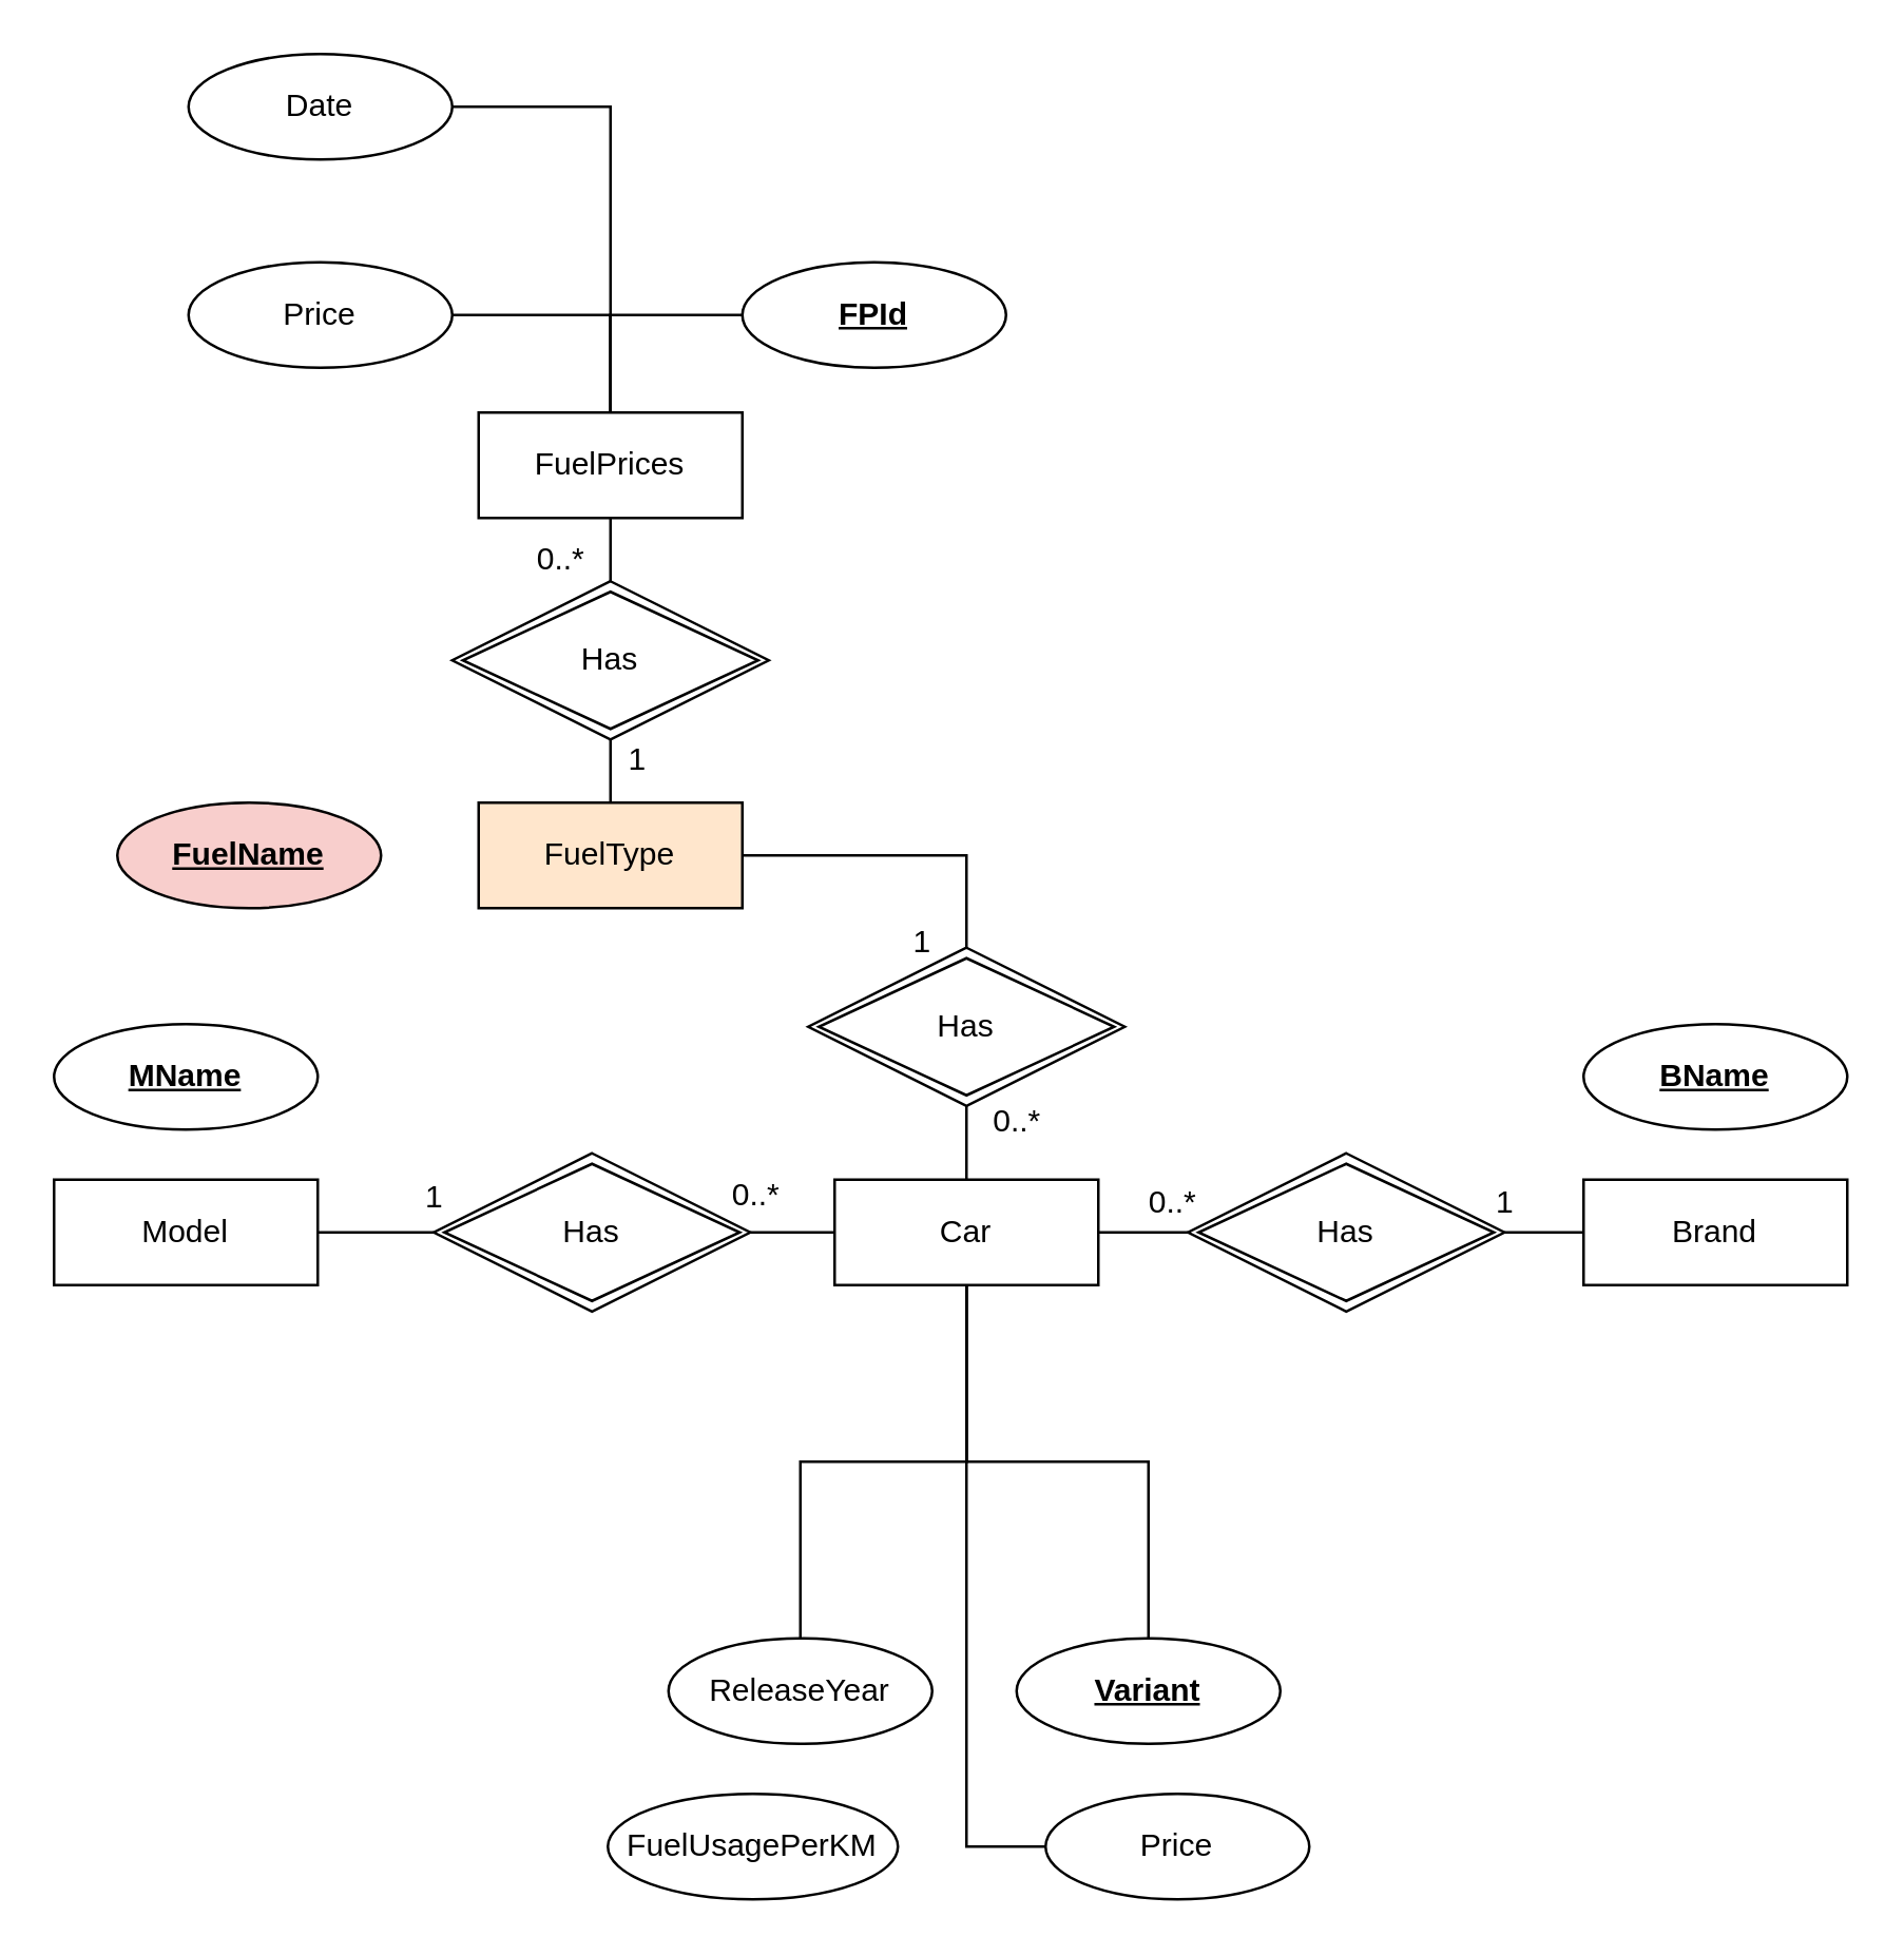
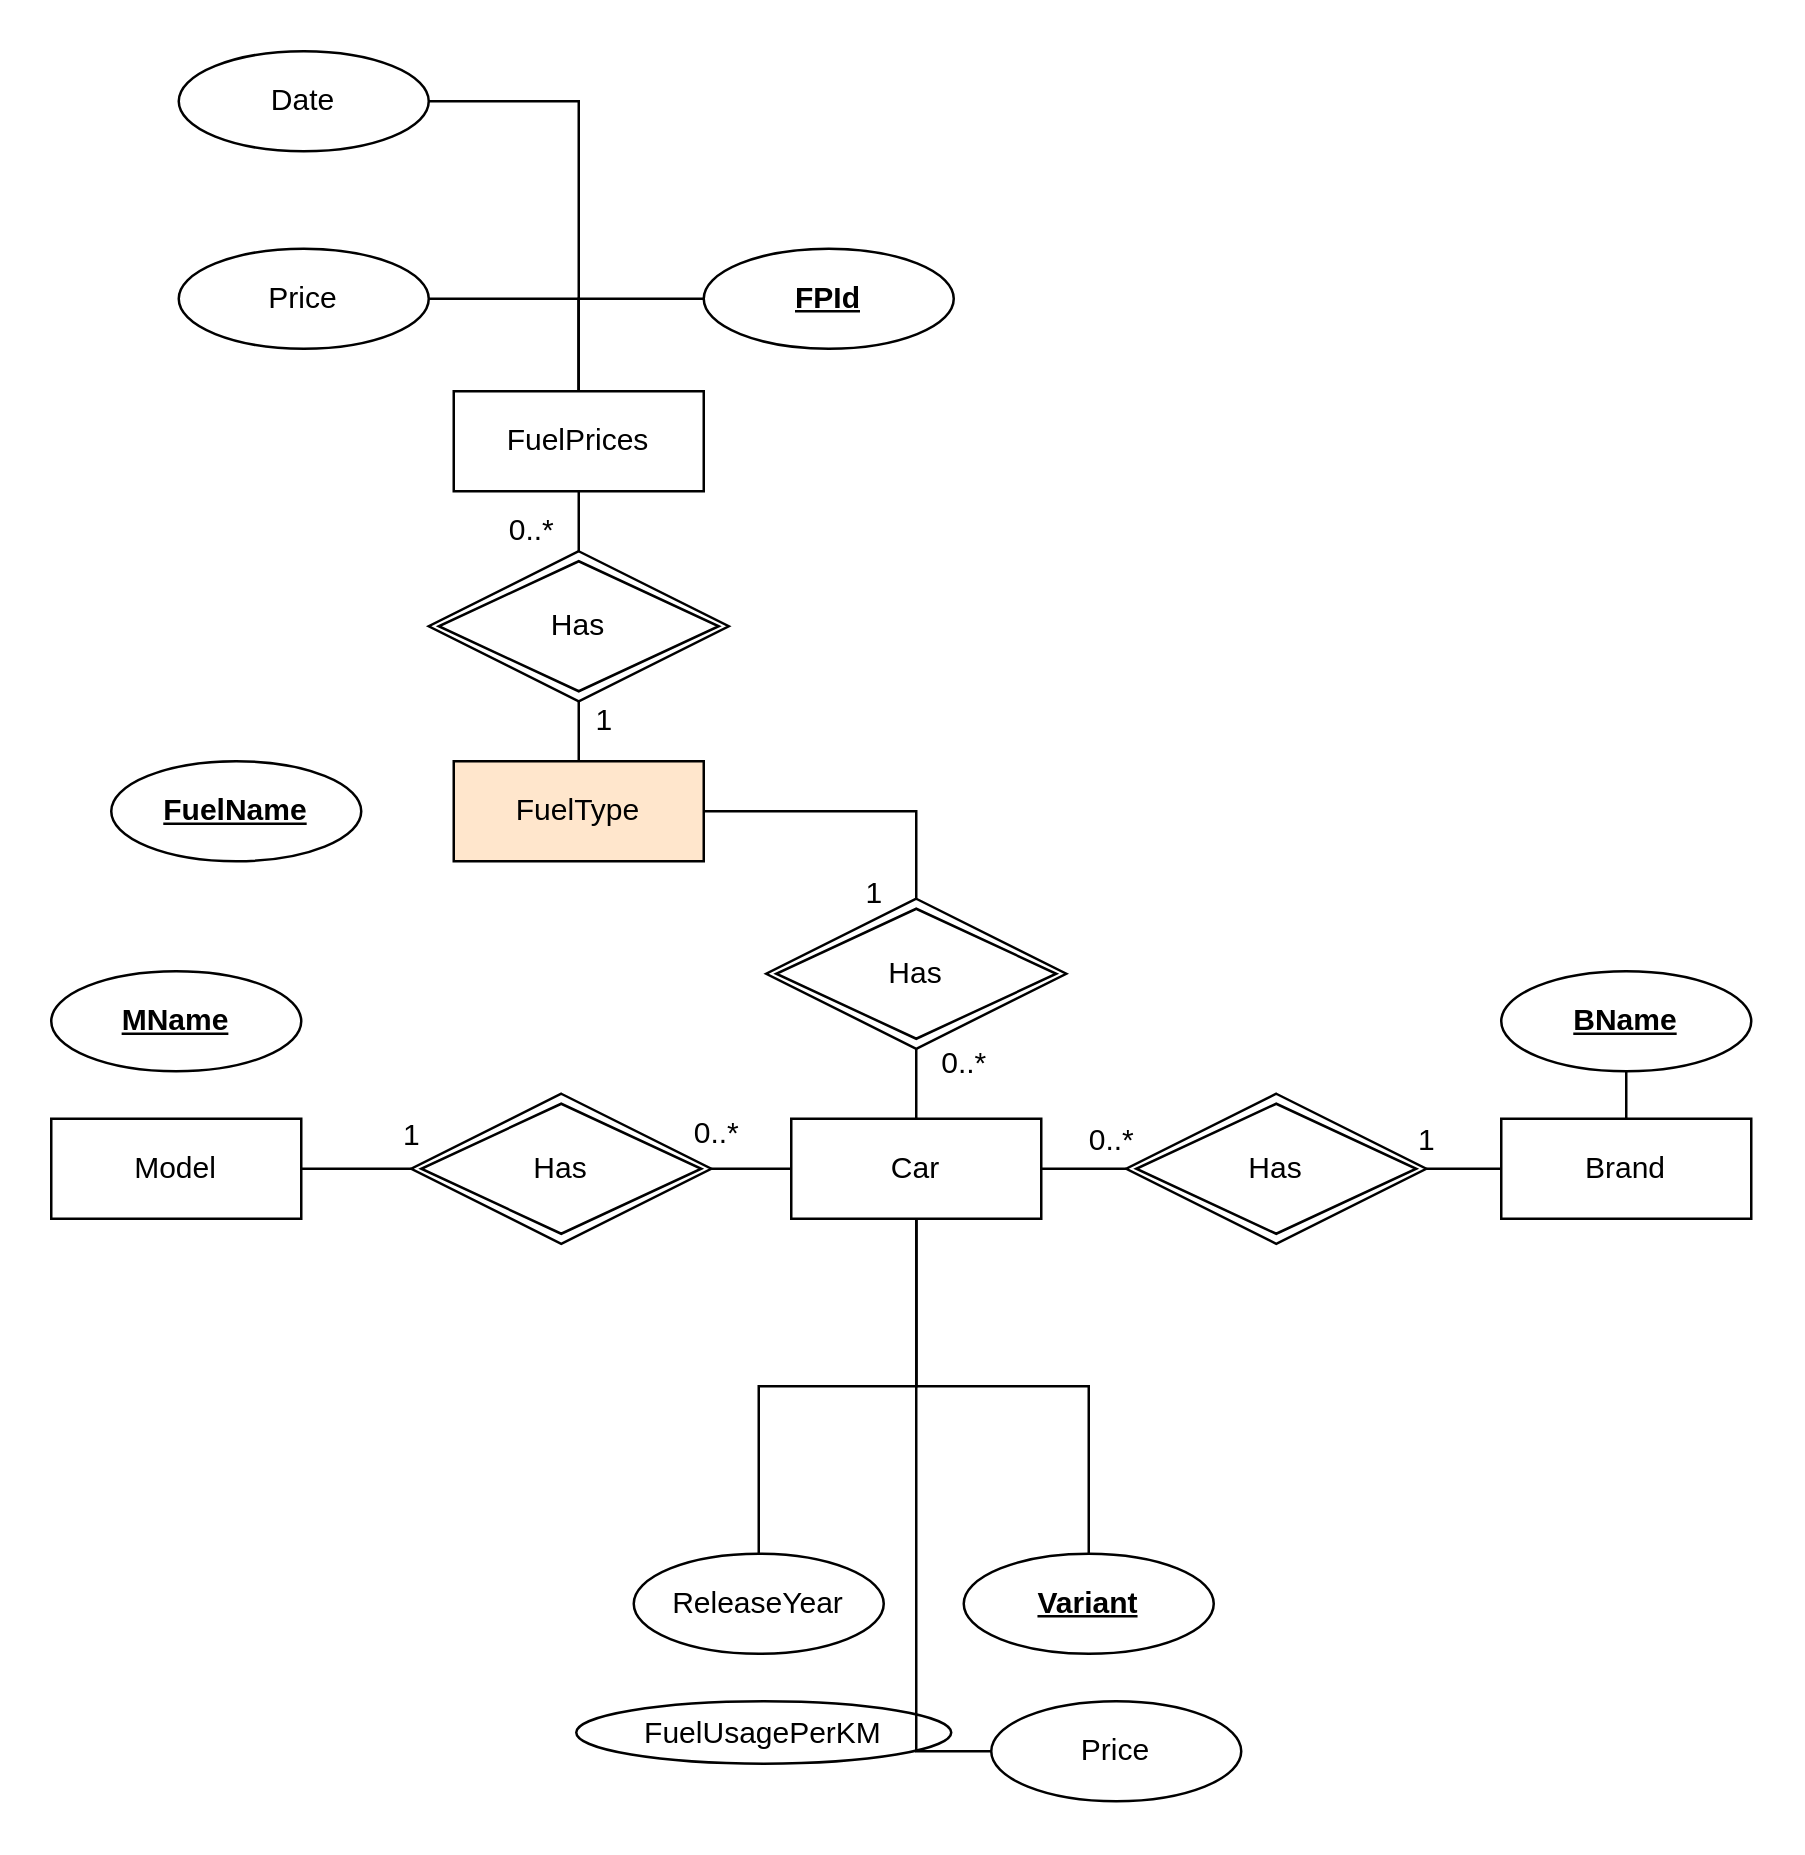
- <mxCell id="8" value="&lt;b&gt;FuelName&lt;/b&gt;" style="ellipse;whiteSpace=wrap;html=1;align=center;fontStyle=4;fillColor=#f8cecc;" vertex="1" parent="1"><mxGeometry x="44" y="304" width="100" height="40" as="geometry" /></mxCell>
+ <mxCell id="8" value="&lt;b&gt;FuelName&lt;/b&gt;" style="ellipse;whiteSpace=wrap;html=1;align=center;fontStyle=4;" vertex="1" parent="1"><mxGeometry x="44" y="304" width="100" height="40" as="geometry" /></mxCell>
+ <mxCell id="14" style="edgeStyle=orthogonalEdgeStyle;rounded=0;orthogonalLoop=1;jettySize=auto;html=1;exitX=0.5;exitY=0;exitDx=0;exitDy=0;endArrow=none;endFill=0;" edge="1" parent="1" source="15" target="39"><mxGeometry relative="1" as="geometry" /></mxCell>
- <mxCell id="24" value="FuelUsagePerKM" style="ellipse;whiteSpace=wrap;html=1;align=center;" vertex="1" parent="1"><mxGeometry x="230" y="680" width="110" height="40" as="geometry" /></mxCell>
+ <mxCell id="24" value="FuelUsagePerKM" style="ellipse;whiteSpace=wrap;html=1;align=center;" vertex="1" parent="1"><mxGeometry x="230" y="680" width="150" height="25" as="geometry" /></mxCell>
